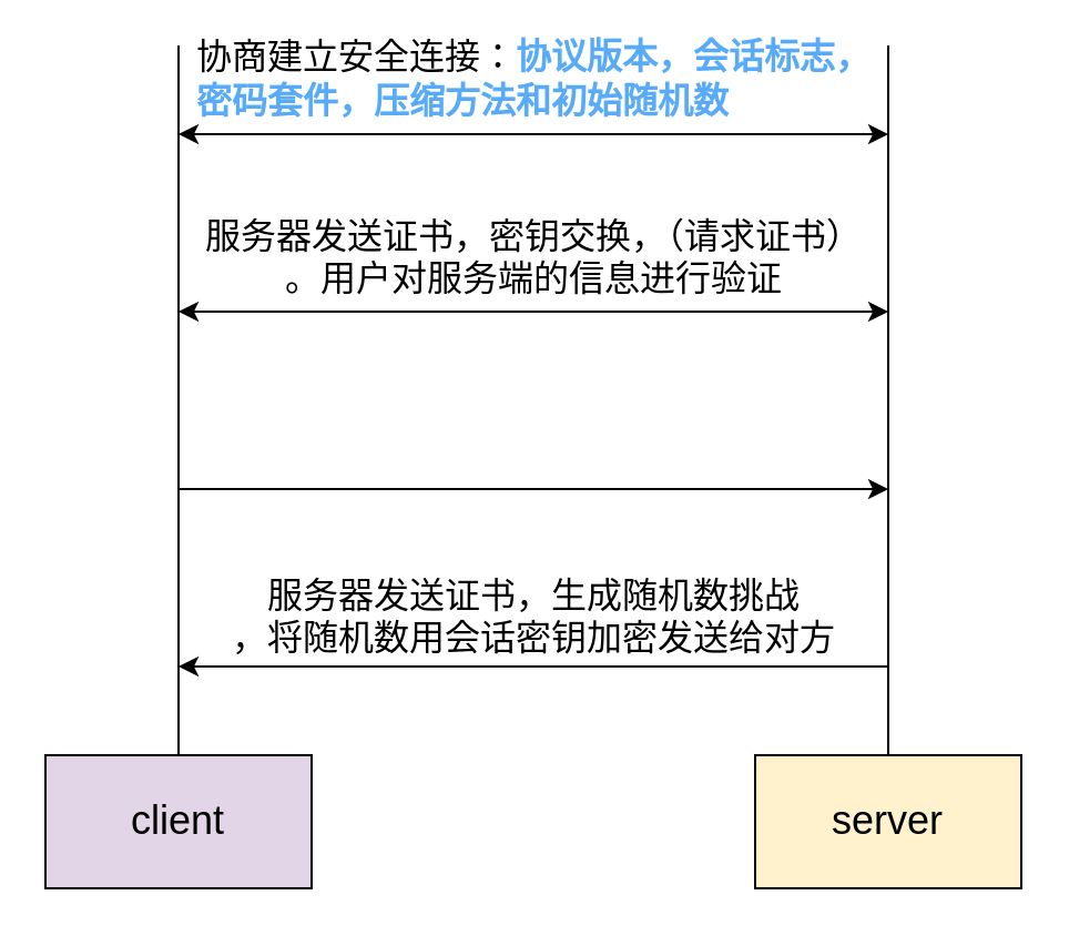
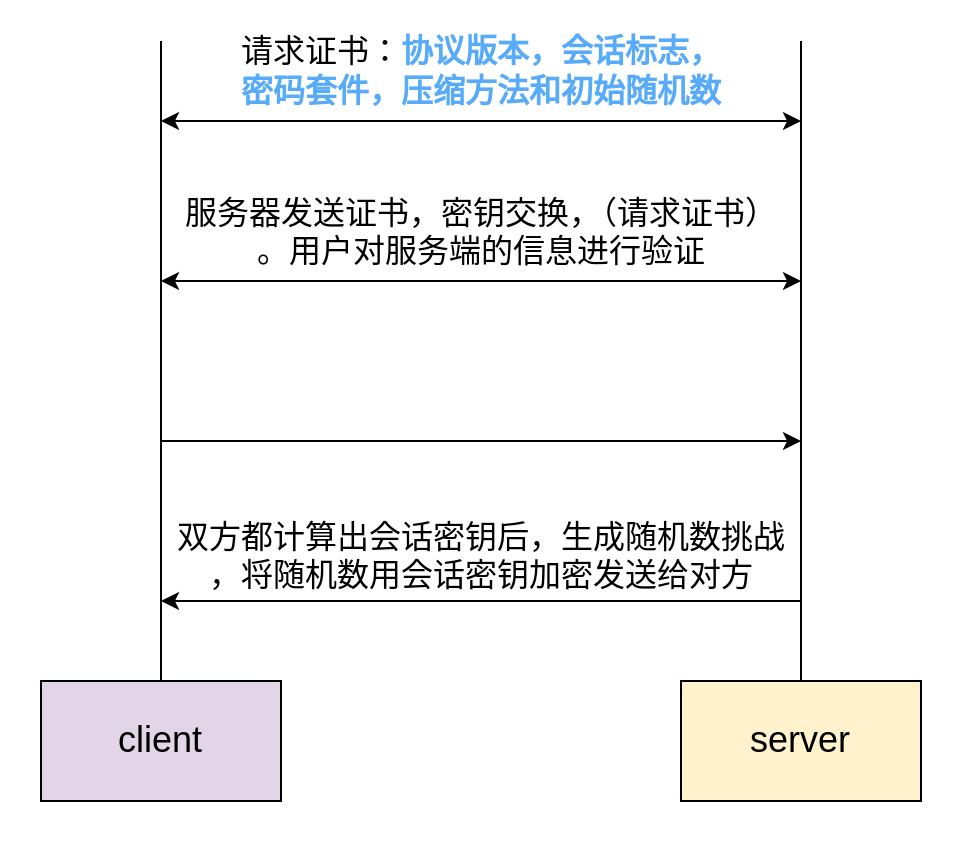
- <mxCell id="6" value="&lt;p style=&quot;margin-top: 0pt ; margin-bottom: 0pt ; margin-left: 0in ; text-align: left ; direction: ltr ; unicode-bidi: embed ; word-break: normal ; font-size: 16px&quot;&gt;&lt;span&gt;协商建立安全连接：&lt;/span&gt;&lt;span style=&quot;color: rgb(87 , 171 , 248) ; font-weight: bold&quot;&gt;协议&lt;/span&gt;&lt;span style=&quot;font-size: 16px ; color: rgb(87 , 171 , 248) ; font-weight: bold&quot;&gt;版本，&lt;/span&gt;&lt;span style=&quot;color: rgb(87 , 171 , 248) ; font-weight: bold&quot;&gt;会话标志，&lt;/span&gt;&lt;/p&gt;&lt;p style=&quot;margin-top: 0pt ; margin-bottom: 0pt ; margin-left: 0in ; text-align: left ; direction: ltr ; unicode-bidi: embed ; word-break: normal ; font-size: 16px&quot;&gt;&lt;span style=&quot;color: rgb(87 , 171 , 248) ; font-weight: bold&quot;&gt;密码套件，压缩方法和初始随机数&lt;/span&gt;&lt;/p&gt;" style="text;html=1;align=center;verticalAlign=middle;resizable=0;points=[];autosize=1;" vertex="1" parent="1"><mxGeometry x="80" y="20" width="320" height="30" as="geometry" /></mxCell>
+ <mxCell id="6" value="&lt;p style=&quot;margin-top: 0pt ; margin-bottom: 0pt ; margin-left: 0in ; text-align: left ; direction: ltr ; unicode-bidi: embed ; word-break: normal ; font-size: 16px&quot;&gt;&lt;span&gt;请求证书：&lt;/span&gt;&lt;span style=&quot;color: rgb(87 , 171 , 248) ; font-weight: bold&quot;&gt;协议&lt;/span&gt;&lt;span style=&quot;font-size: 16px ; color: rgb(87 , 171 , 248) ; font-weight: bold&quot;&gt;版本，&lt;/span&gt;&lt;span style=&quot;color: rgb(87 , 171 , 248) ; font-weight: bold&quot;&gt;会话标志，&lt;/span&gt;&lt;/p&gt;&lt;p style=&quot;margin-top: 0pt ; margin-bottom: 0pt ; margin-left: 0in ; text-align: left ; direction: ltr ; unicode-bidi: embed ; word-break: normal ; font-size: 16px&quot;&gt;&lt;span style=&quot;color: rgb(87 , 171 , 248) ; font-weight: bold&quot;&gt;密码套件，压缩方法和初始随机数&lt;/span&gt;&lt;/p&gt;" style="text;html=1;align=center;verticalAlign=middle;resizable=0;points=[];autosize=1;" vertex="1" parent="1"><mxGeometry x="80" y="20" width="320" height="30" as="geometry" /></mxCell>
- <mxCell id="12" value="&lt;div style=&quot;font-size: 16px&quot;&gt;&lt;font style=&quot;font-size: 16px&quot;&gt;服务器发送证书，生成随机数挑战&lt;/font&gt;&lt;/div&gt;&lt;div style=&quot;font-size: 16px&quot;&gt;&lt;font style=&quot;font-size: 16px&quot;&gt;，将随机数用会话密钥加密发送给对方&lt;/font&gt;&lt;/div&gt;&lt;div&gt;&lt;br&gt;&lt;/div&gt;" style="text;html=1;align=center;verticalAlign=middle;resizable=0;points=[];autosize=1;" vertex="1" parent="1"><mxGeometry x="80" y="260" width="320" height="50" as="geometry" /></mxCell>
+ <mxCell id="12" value="&lt;div style=&quot;font-size: 16px&quot;&gt;&lt;font style=&quot;font-size: 16px&quot;&gt;双方都计算出会话密钥后，生成随机数挑战&lt;/font&gt;&lt;/div&gt;&lt;div style=&quot;font-size: 16px&quot;&gt;&lt;font style=&quot;font-size: 16px&quot;&gt;，将随机数用会话密钥加密发送给对方&lt;/font&gt;&lt;/div&gt;&lt;div&gt;&lt;br&gt;&lt;/div&gt;" style="text;html=1;align=center;verticalAlign=middle;resizable=0;points=[];autosize=1;" vertex="1" parent="1"><mxGeometry x="80" y="260" width="320" height="50" as="geometry" /></mxCell>
